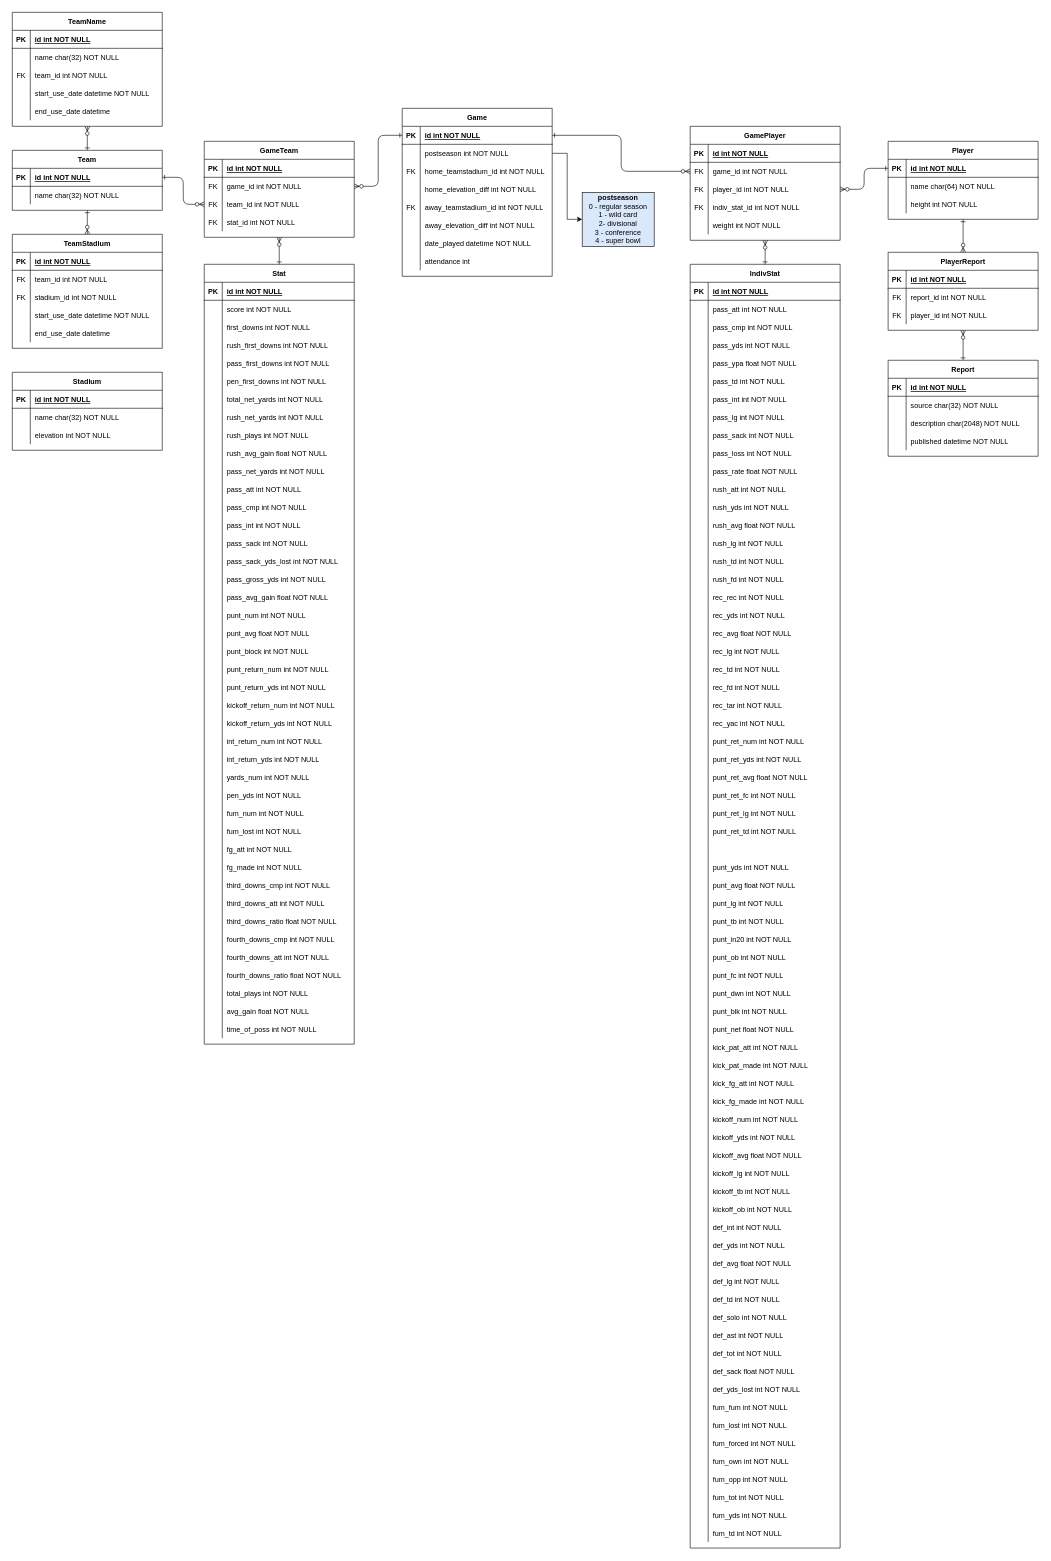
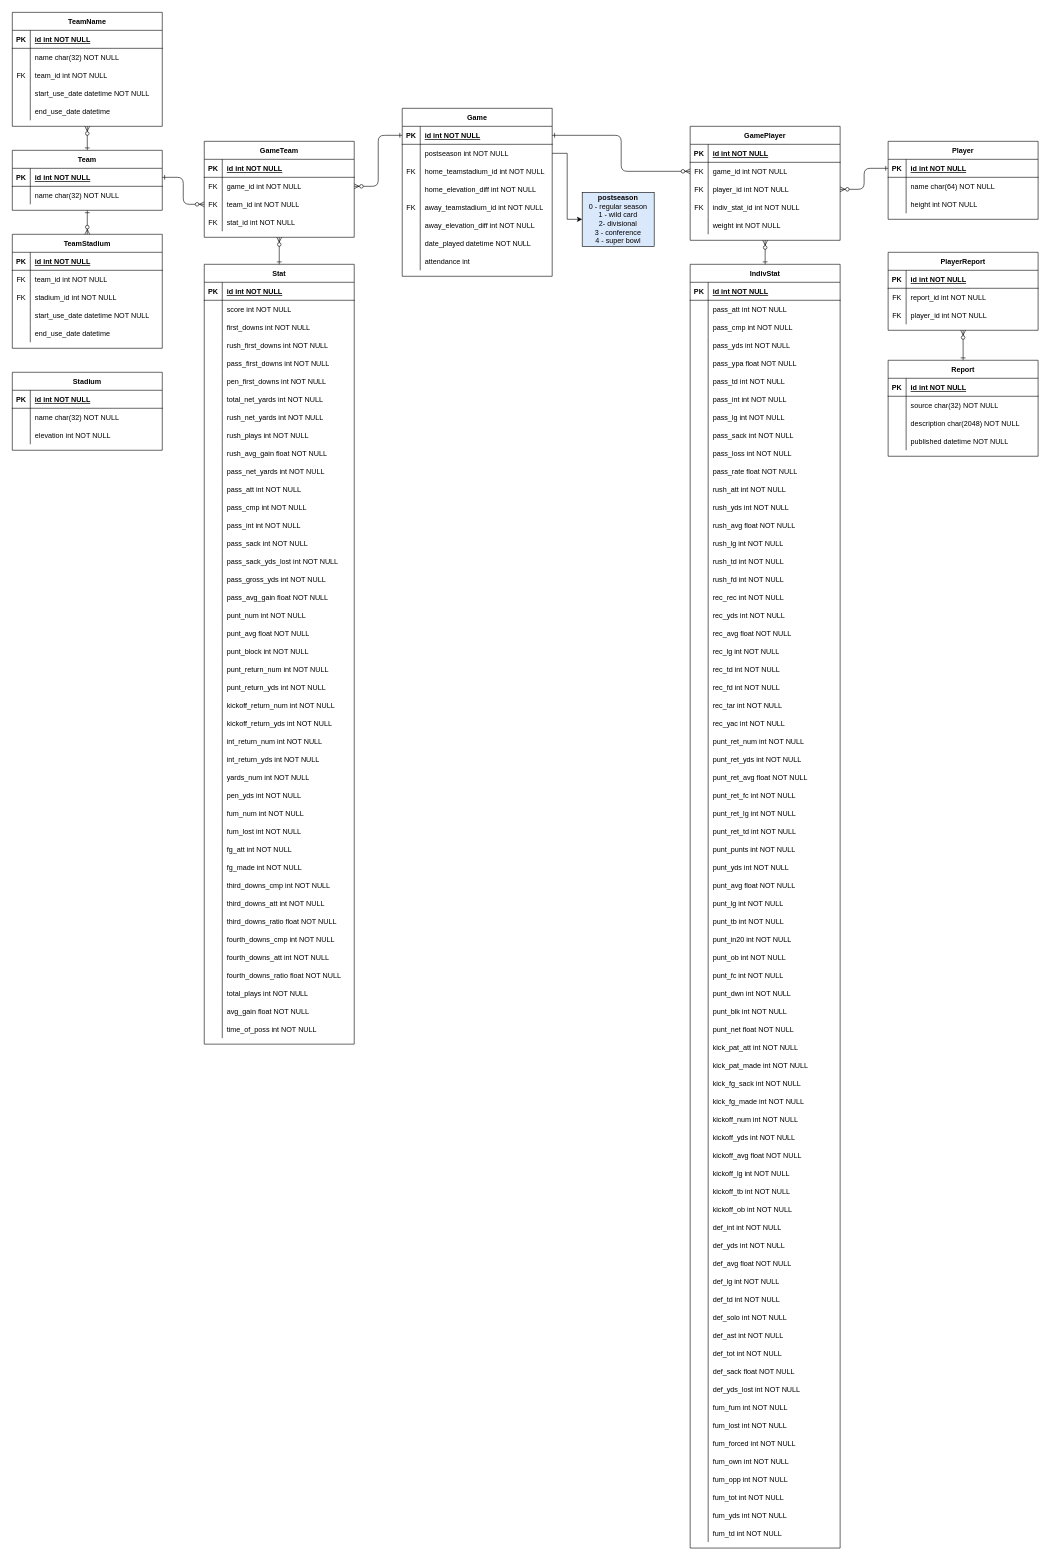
- <mxCell id="487" value="" style="endArrow=ERzeroToMany;startArrow=ERone;endFill=1;startFill=0;exitX=0.5;exitY=1;exitDx=0;exitDy=0;" parent="1" source="20" target="286" edge="1"><mxGeometry width="100" height="100" relative="1" as="geometry"><mxPoint x="1730" y="430" as="sourcePoint" /><mxPoint x="1995" y="240" as="targetPoint" /></mxGeometry></mxCell>
+ <mxCell id="155" value="punt_punts int NOT NULL" style="shape=partialRectangle;overflow=hidden;connectable=0;fillColor=none;top=0;left=0;bottom=0;right=0;align=left;spacingLeft=6;" parent="153" vertex="1"><mxGeometry x="30" width="220" height="30" as="geometry"><mxRectangle width="220" height="30" as="alternateBounds" /></mxGeometry></mxCell>
- <mxCell id="194" value="kick_fg_att int NOT NULL" style="shape=partialRectangle;overflow=hidden;connectable=0;fillColor=none;top=0;left=0;bottom=0;right=0;align=left;spacingLeft=6;" parent="192" vertex="1"><mxGeometry x="30" width="220" height="30" as="geometry"><mxRectangle width="220" height="30" as="alternateBounds" /></mxGeometry></mxCell>
+ <mxCell id="194" value="kick_fg_sack int NOT NULL" style="shape=partialRectangle;overflow=hidden;connectable=0;fillColor=none;top=0;left=0;bottom=0;right=0;align=left;spacingLeft=6;" parent="192" vertex="1"><mxGeometry x="30" width="220" height="30" as="geometry"><mxRectangle width="220" height="30" as="alternateBounds" /></mxGeometry></mxCell>
